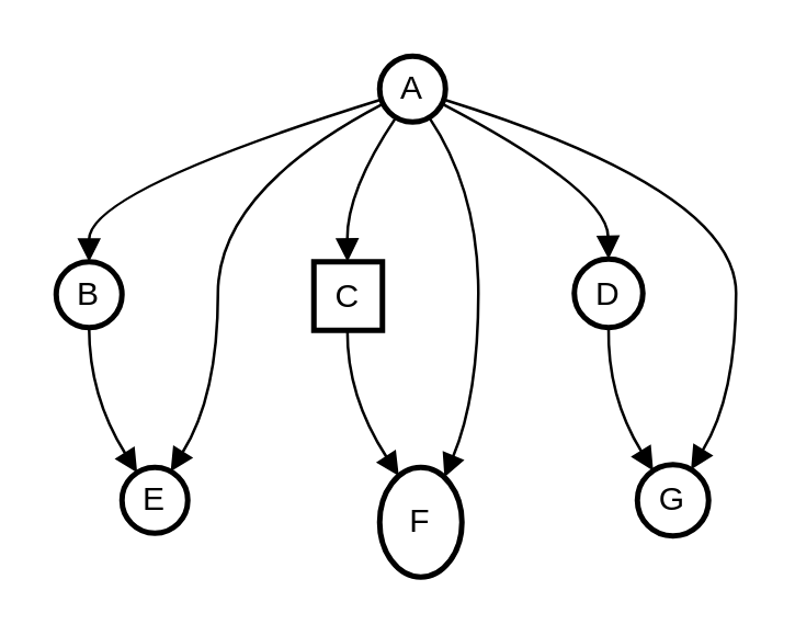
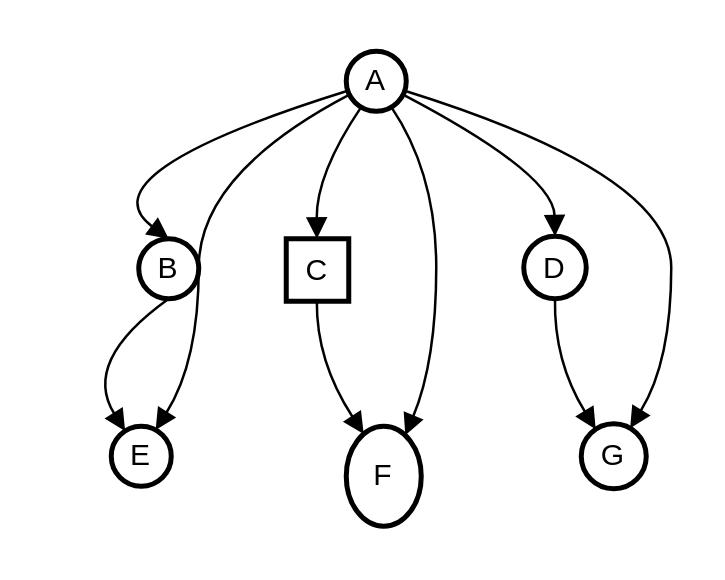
- <mxCell id="3" value="B" style="ellipse;aspect=fixed;strokeWidth=2;whiteSpace=wrap;" vertex="1" parent="1"><mxGeometry x="20" y="95" width="24" height="24" as="geometry" /></mxCell>
+ <mxCell id="3" value="B" style="ellipse;aspect=fixed;strokeWidth=2;whiteSpace=wrap;" vertex="1" parent="1"><mxGeometry x="55" y="95" width="24" height="24" as="geometry" /></mxCell>
